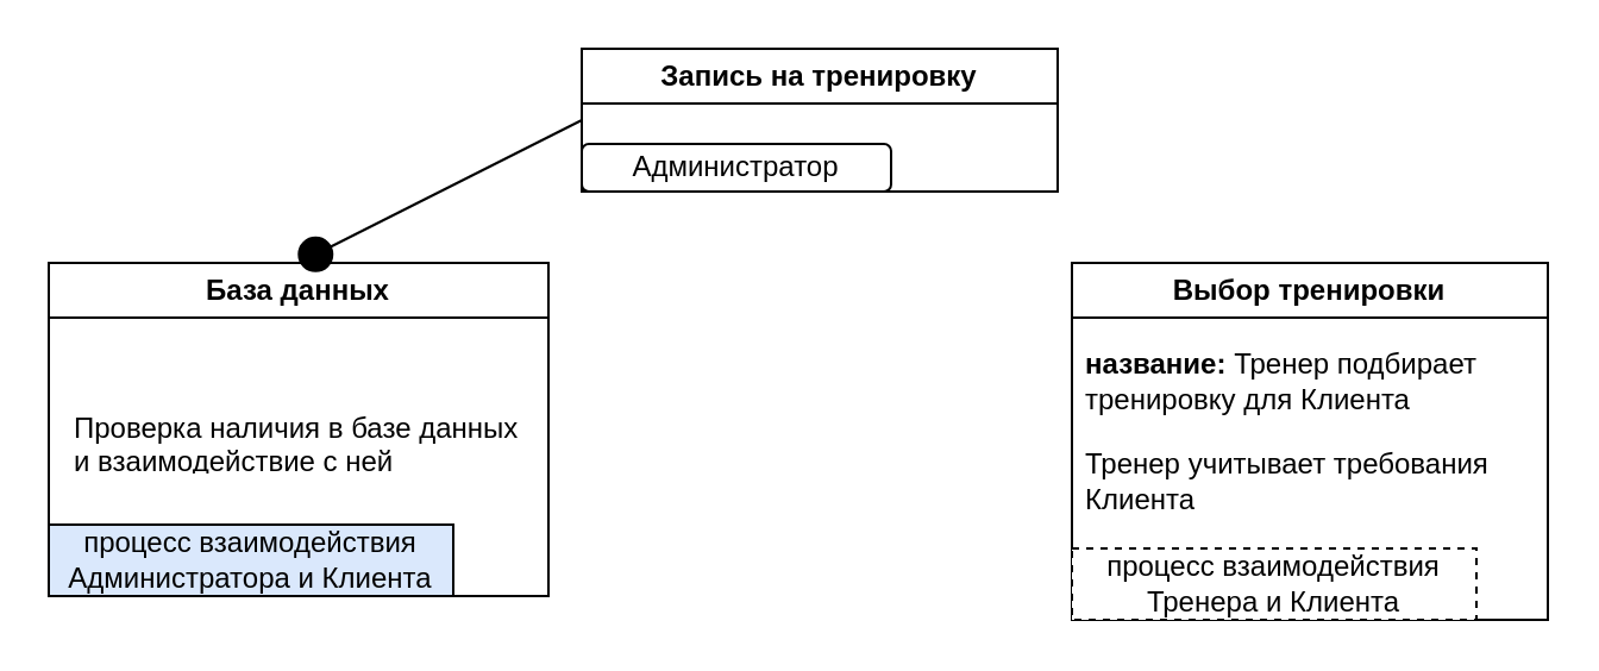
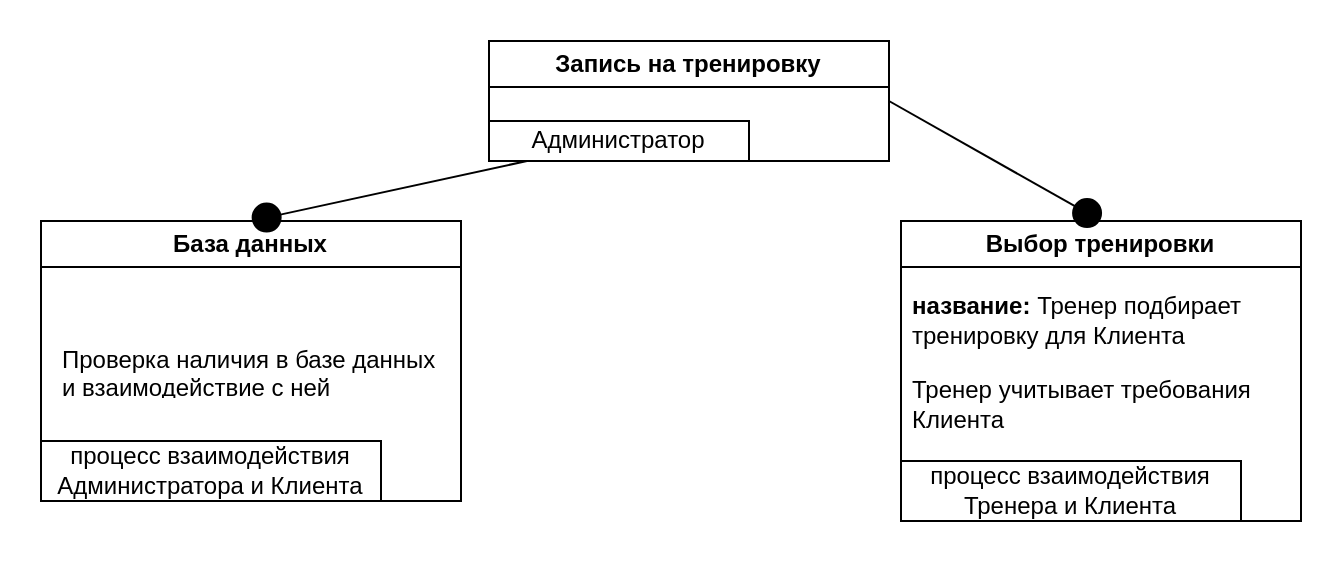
- <mxCell id="3" value="Администратор" style="whiteSpace=wrap;html=1;rounded=1;" parent="2" vertex="1"><mxGeometry y="40" width="130" height="20" as="geometry" /></mxCell>
+ <mxCell id="3" value="Администратор" style="rounded=0;whiteSpace=wrap;html=1;" parent="2" vertex="1"><mxGeometry y="40" width="130" height="20" as="geometry" /></mxCell>
+ <mxCell id="12" value="" style="html=1;verticalAlign=bottom;startArrow=circle;startFill=1;endArrow=none;startSize=6;endSize=8;curved=0;rounded=0;exitX=0.5;exitY=0;exitDx=0;exitDy=0;entryX=1;entryY=0.5;entryDx=0;entryDy=0;endFill=0;" edge="1" parent="1" source="7" target="2"><mxGeometry width="80" relative="1" as="geometry"><mxPoint x="590" y="70" as="sourcePoint" /><mxPoint x="709" y="10" as="targetPoint" /></mxGeometry></mxCell>
- <mxCell id="11" value="" style="html=1;verticalAlign=bottom;startArrow=circle;startFill=1;endArrow=none;startSize=6;endSize=8;curved=0;rounded=0;exitX=0.5;exitY=0;exitDx=0;exitDy=0;entryX=0;entryY=0.5;entryDx=0;entryDy=0;endFill=0;" edge="1" parent="1" source="4" target="2"><mxGeometry width="80" relative="1" as="geometry"><mxPoint x="300" y="140" as="sourcePoint" /><mxPoint x="380" y="140" as="targetPoint" /></mxGeometry></mxCell>
+ <mxCell id="11" value="" style="html=1;verticalAlign=bottom;startArrow=circle;startFill=1;endArrow=none;startSize=6;endSize=8;curved=0;rounded=0;exitX=0.5;exitY=0;exitDx=0;exitDy=0;endFill=0;" edge="1" parent="1" source="4" target="3"><mxGeometry width="80" relative="1" as="geometry"><mxPoint x="300" y="140" as="sourcePoint" /><mxPoint x="380" y="140" as="targetPoint" /></mxGeometry></mxCell>
- <mxCell id="5" value="процесс взаимодействия Администратора и Клиента" style="rounded=0;whiteSpace=wrap;html=1;fillColor=#dae8fc;" parent="4" vertex="1"><mxGeometry y="110" width="170" height="30" as="geometry" /></mxCell>
+ <mxCell id="5" value="процесс взаимодействия Администратора и Клиента" style="rounded=0;whiteSpace=wrap;html=1;" parent="4" vertex="1"><mxGeometry y="110" width="170" height="30" as="geometry" /></mxCell>
- <mxCell id="8" value="процесс взаимодействия Тренера и Клиента" style="rounded=0;whiteSpace=wrap;html=1;dashed=1;" parent="7" vertex="1"><mxGeometry y="120" width="170" height="30" as="geometry" /></mxCell>
+ <mxCell id="8" value="процесс взаимодействия Тренера и Клиента" style="rounded=0;whiteSpace=wrap;html=1;" parent="7" vertex="1"><mxGeometry y="120" width="170" height="30" as="geometry" /></mxCell>
